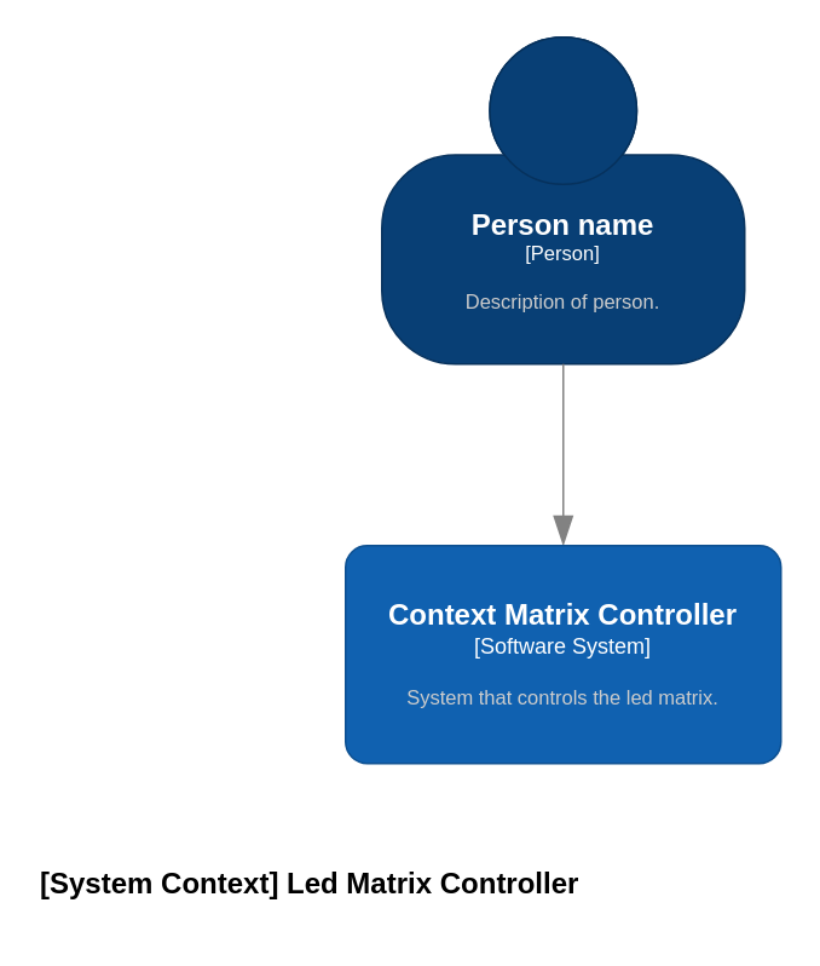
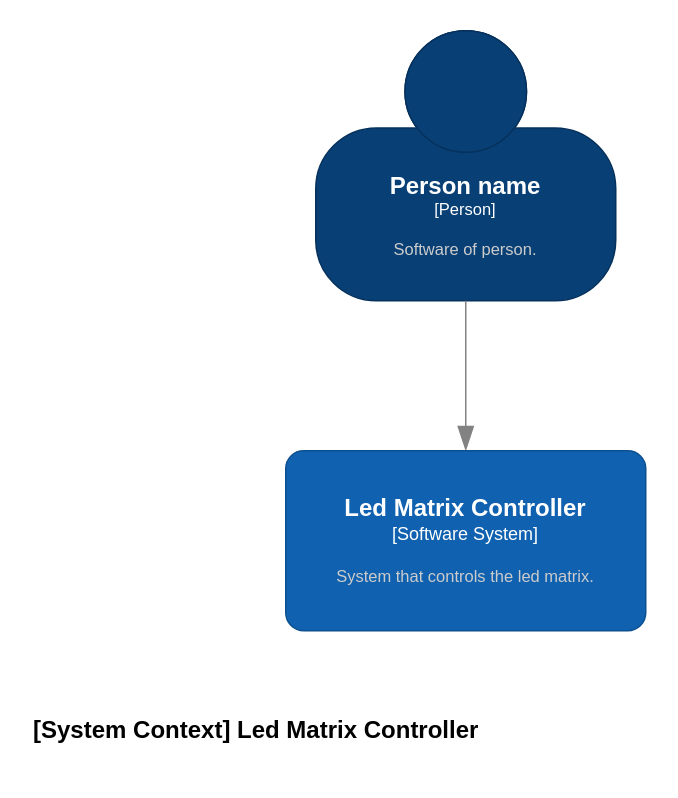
- <mxCell id="2" value="&lt;font style=&quot;font-size: 16px&quot;&gt;&lt;b&gt;Person name&lt;/b&gt;&lt;/font&gt;&lt;div&gt;[Person]&lt;/div&gt;&lt;br&gt;&lt;div&gt;&lt;font style=&quot;font-size: 11px&quot;&gt;&lt;font color=&quot;#cccccc&quot;&gt;Description of person.&lt;/font&gt;&lt;/div&gt;" style="html=1;fontSize=11;dashed=0;whiteSpace=wrap;fillColor=#083F75;strokeColor=#06315C;fontColor=#ffffff;shape=mxgraph.c4.person2;align=center;metaEdit=1;points=[[0.5,0,0],[1,0.5,0],[1,0.75,0],[0.75,1,0],[0.5,1,0],[0.25,1,0],[0,0.75,0],[0,0.5,0]];resizable=0;" parent="1" vertex="1"><mxGeometry x="210" y="20" width="200" height="180" as="geometry" /></mxCell>
+ <mxCell id="2" value="&lt;font style=&quot;font-size: 16px&quot;&gt;&lt;b&gt;Person name&lt;/b&gt;&lt;/font&gt;&lt;div&gt;[Person]&lt;/div&gt;&lt;br&gt;&lt;div&gt;&lt;font style=&quot;font-size: 11px&quot;&gt;&lt;font color=&quot;#cccccc&quot;&gt;Software of person.&lt;/font&gt;&lt;/div&gt;" style="html=1;fontSize=11;dashed=0;whiteSpace=wrap;fillColor=#083F75;strokeColor=#06315C;fontColor=#ffffff;shape=mxgraph.c4.person2;align=center;metaEdit=1;points=[[0.5,0,0],[1,0.5,0],[1,0.75,0],[0.75,1,0],[0.5,1,0],[0.25,1,0],[0,0.75,0],[0,0.5,0]];resizable=0;" parent="1" vertex="1"><mxGeometry x="210" y="20" width="200" height="180" as="geometry" /></mxCell>
- <mxCell id="5" value="&lt;font style=&quot;font-size: 16px&quot;&gt;&lt;b&gt;Context Matrix Controller&lt;/b&gt;&lt;/font&gt;&lt;div&gt;[Software System]&lt;/div&gt;&lt;br&gt;&lt;div&gt;&lt;font style=&quot;font-size: 11px&quot;&gt;&lt;font color=&quot;#cccccc&quot;&gt;System that controls the led matrix.&lt;/font&gt;&lt;/div&gt;" style="rounded=1;whiteSpace=wrap;html=1;labelBackgroundColor=none;fillColor=#1061B0;fontColor=#ffffff;align=center;arcSize=10;strokeColor=#0D5091;metaEdit=1;resizable=0;points=[[0.25,0,0],[0.5,0,0],[0.75,0,0],[1,0.25,0],[1,0.5,0],[1,0.75,0],[0.75,1,0],[0.5,1,0],[0.25,1,0],[0,0.75,0],[0,0.5,0],[0,0.25,0]];" parent="1" vertex="1"><mxGeometry x="190" y="300" width="240" height="120" as="geometry" /></mxCell>
+ <mxCell id="5" value="&lt;font style=&quot;font-size: 16px&quot;&gt;&lt;b&gt;Led Matrix Controller&lt;/b&gt;&lt;/font&gt;&lt;div&gt;[Software System]&lt;/div&gt;&lt;br&gt;&lt;div&gt;&lt;font style=&quot;font-size: 11px&quot;&gt;&lt;font color=&quot;#cccccc&quot;&gt;System that controls the led matrix.&lt;/font&gt;&lt;/div&gt;" style="rounded=1;whiteSpace=wrap;html=1;labelBackgroundColor=none;fillColor=#1061B0;fontColor=#ffffff;align=center;arcSize=10;strokeColor=#0D5091;metaEdit=1;resizable=0;points=[[0.25,0,0],[0.5,0,0],[0.75,0,0],[1,0.25,0],[1,0.5,0],[1,0.75,0],[0.75,1,0],[0.5,1,0],[0.25,1,0],[0,0.75,0],[0,0.5,0],[0,0.25,0]];" parent="1" vertex="1"><mxGeometry x="190" y="300" width="240" height="120" as="geometry" /></mxCell>
